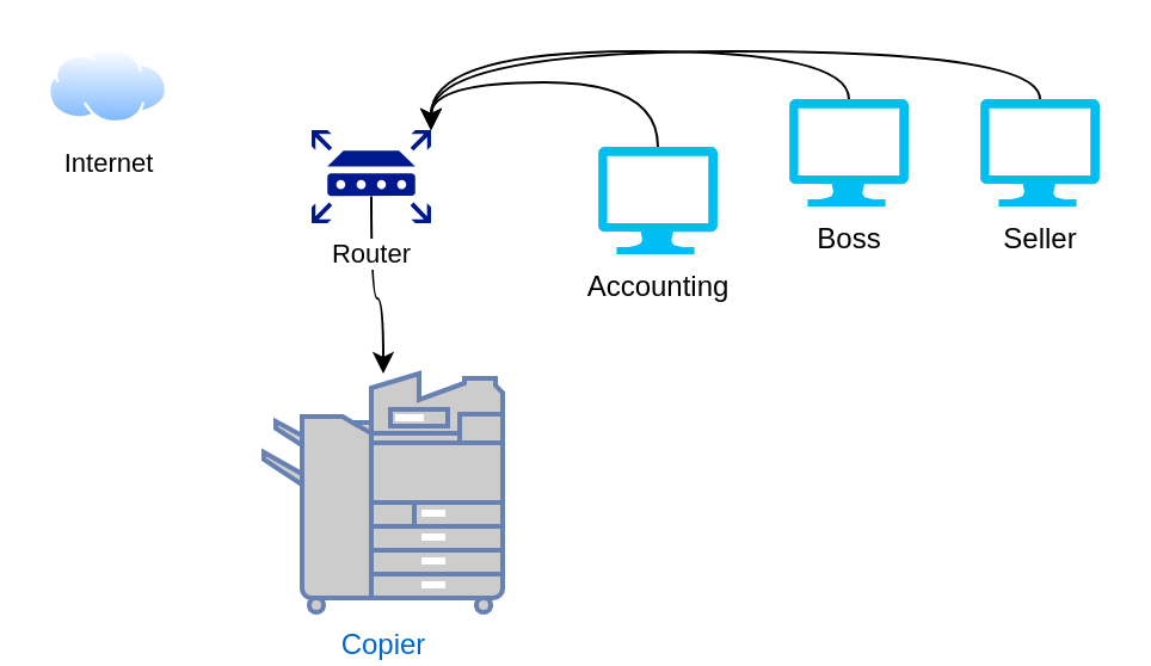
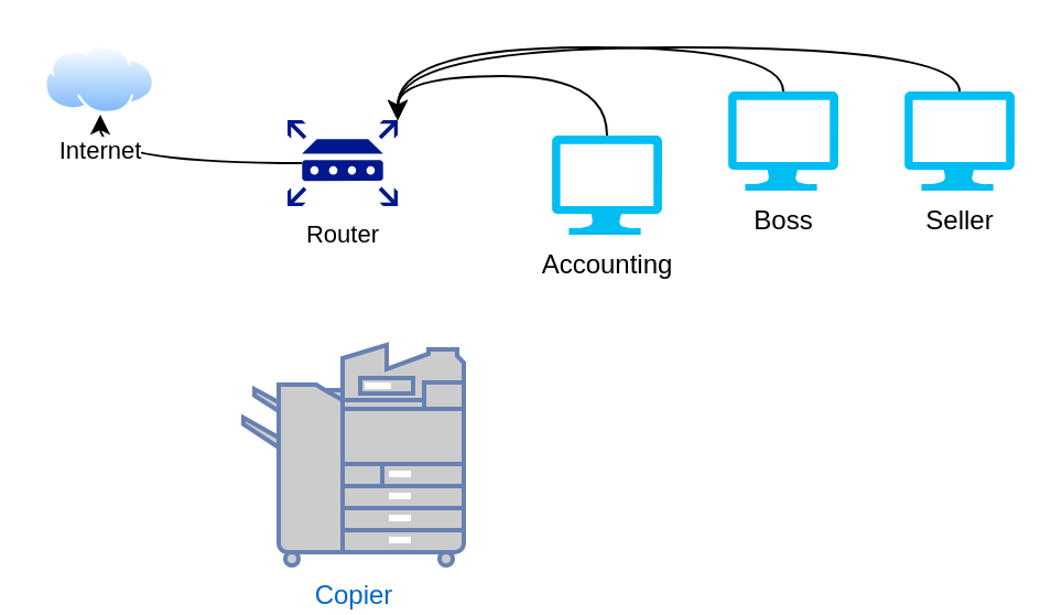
+ <mxCell id="6" style="edgeStyle=orthogonalEdgeStyle;curved=1;rounded=0;orthogonalLoop=1;jettySize=auto;html=1;exitX=0.13;exitY=0.5;exitDx=0;exitDy=0;exitPerimeter=0;strokeColor=default;align=center;verticalAlign=middle;fontFamily=Helvetica;fontSize=11;fontColor=default;labelBackgroundColor=default;endArrow=classic;" edge="1" parent="1" source="8" target="9"><mxGeometry relative="1" as="geometry" /></mxCell>
- <mxCell id="7" style="edgeStyle=orthogonalEdgeStyle;curved=1;rounded=0;orthogonalLoop=1;jettySize=auto;html=1;exitX=0.5;exitY=0.71;exitDx=0;exitDy=0;exitPerimeter=0;strokeColor=default;align=center;verticalAlign=middle;fontFamily=Helvetica;fontSize=11;fontColor=default;labelBackgroundColor=default;endArrow=classic;" edge="1" parent="1" source="8" target="5"><mxGeometry relative="1" as="geometry" /></mxCell>
